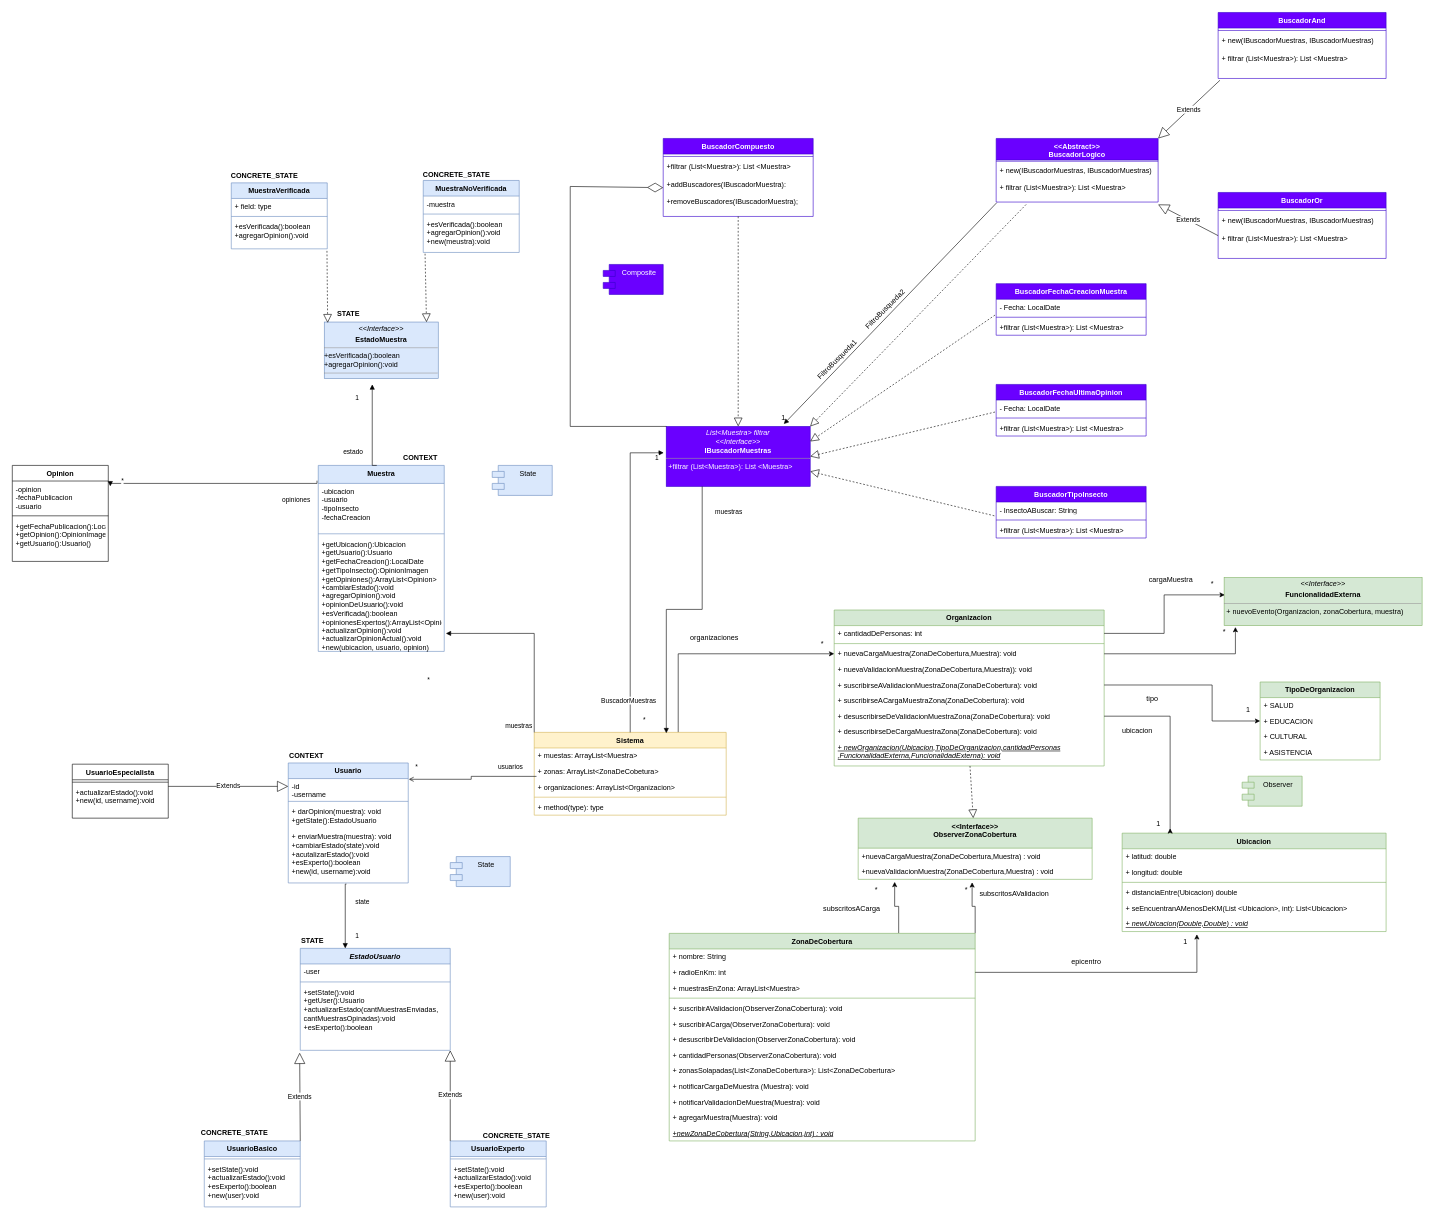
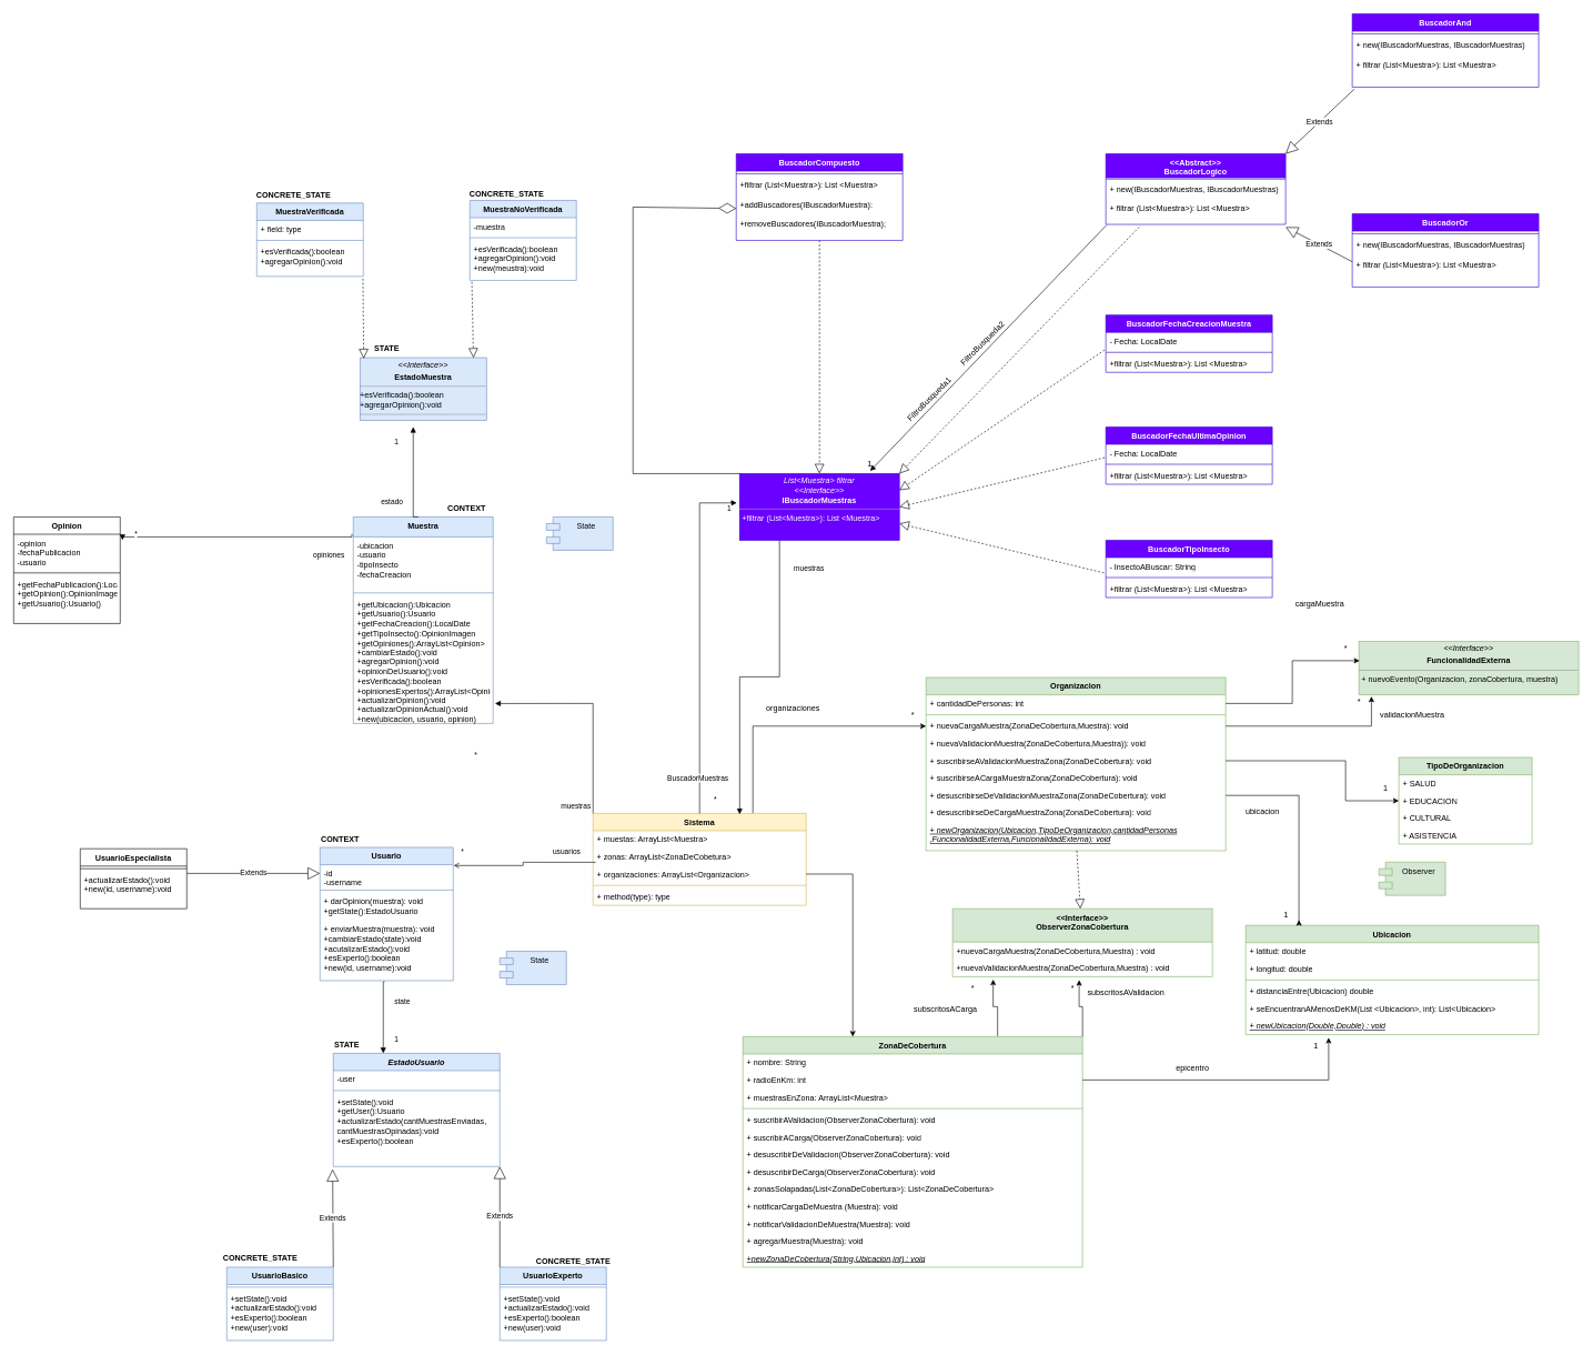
- <mxCell id="109" value="Composite&lt;br&gt;" style="shape=module;align=left;spacingLeft=20;align=center;verticalAlign=top;whiteSpace=wrap;html=1;fillColor=#6a00ff;fontColor=#ffffff;strokeColor=#3700CC;" parent="1" vertex="1"><mxGeometry x="1005" y="440" width="100" height="50" as="geometry" /></mxCell>
- <mxCell id="158" value="cargaMuestra" style="text;html=1;align=center;verticalAlign=middle;resizable=0;points=[];autosize=1;strokeColor=none;fillColor=none;" parent="1" vertex="1"><mxGeometry x="1901" y="950" width="100" height="30" as="geometry" /></mxCell>
+ <mxCell id="158" value="cargaMuestra" style="text;html=1;align=center;verticalAlign=middle;resizable=0;points=[];autosize=1;strokeColor=none;fillColor=none;" parent="1" vertex="1"><mxGeometry x="1931" y="890" width="100" height="30" as="geometry" /></mxCell>
+ <mxCell id="159" value="validacionMuestra" style="text;whiteSpace=wrap;html=1;" parent="1" vertex="1"><mxGeometry x="2070" y="1058" width="130" height="40" as="geometry" /></mxCell>
- <mxCell id="166" value="tipo" style="text;html=1;align=center;verticalAlign=middle;resizable=0;points=[];autosize=1;strokeColor=none;fillColor=none;" parent="1" vertex="1"><mxGeometry x="1900" y="1150" width="40" height="30" as="geometry" /></mxCell>
+ <mxCell id="146" style="edgeStyle=orthogonalEdgeStyle;rounded=0;orthogonalLoop=1;jettySize=auto;html=1;exitX=1;exitY=0.5;exitDx=0;exitDy=0;" parent="1" source="45" target="27" edge="1"><mxGeometry relative="1" as="geometry"><Array as="points"><mxPoint x="1280" y="1311" /></Array></mxGeometry></mxCell>
- <mxCell id="168" value="epicentro" style="text;html=1;align=center;verticalAlign=middle;resizable=0;points=[];autosize=1;strokeColor=none;fillColor=none;" parent="1" vertex="1"><mxGeometry x="1775" y="1588" width="70" height="30" as="geometry" /></mxCell>
+ <mxCell id="168" value="epicentro" style="text;html=1;align=center;verticalAlign=middle;resizable=0;points=[];autosize=1;strokeColor=none;fillColor=none;" parent="1" vertex="1"><mxGeometry x="1755" y="1588" width="70" height="30" as="geometry" /></mxCell>
- <mxCell id="35" value="+ cantidadPersonas(ObserverZonaCobertura): void" style="text;strokeColor=none;fillColor=none;align=left;verticalAlign=top;spacingLeft=4;spacingRight=4;overflow=hidden;rotatable=0;points=[[0,0.5],[1,0.5]];portConstraint=eastwest;whiteSpace=wrap;html=1;" parent="27" vertex="1"><mxGeometry y="190" width="510" height="26" as="geometry" /></mxCell>
+ <mxCell id="35" value="+ desuscribirDeCarga(ObserverZonaCobertura): void" style="text;strokeColor=none;fillColor=none;align=left;verticalAlign=top;spacingLeft=4;spacingRight=4;overflow=hidden;rotatable=0;points=[[0,0.5],[1,0.5]];portConstraint=eastwest;whiteSpace=wrap;html=1;" parent="27" vertex="1"><mxGeometry y="190" width="510" height="26" as="geometry" /></mxCell>
